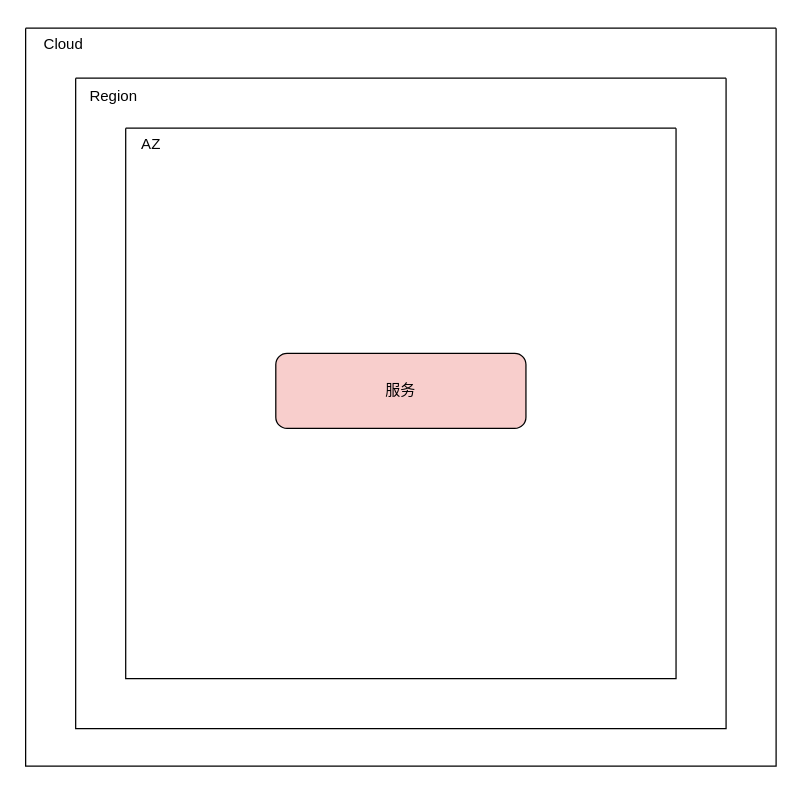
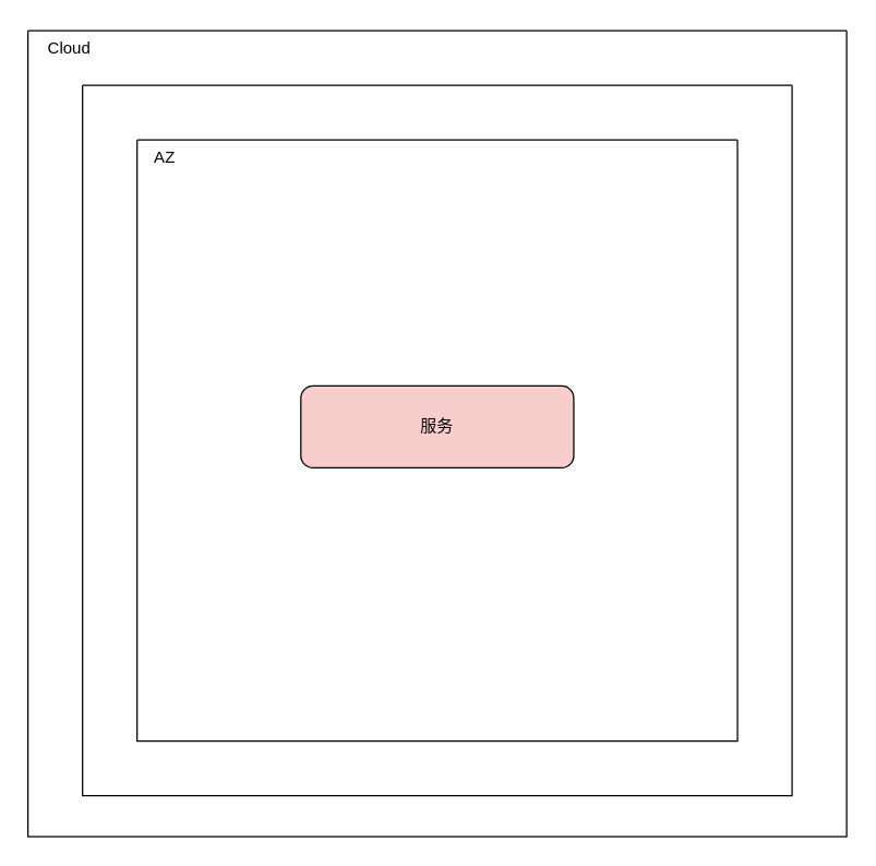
- <mxCell id="4" value="Region" style="text;html=1;align=center;verticalAlign=middle;resizable=0;points=[];autosize=1;strokeColor=none;fillColor=none;" vertex="1" parent="3"><mxGeometry width="60" height="30" as="geometry" /></mxCell>
